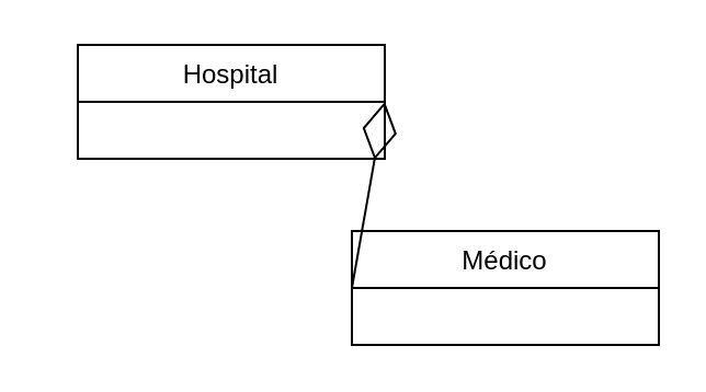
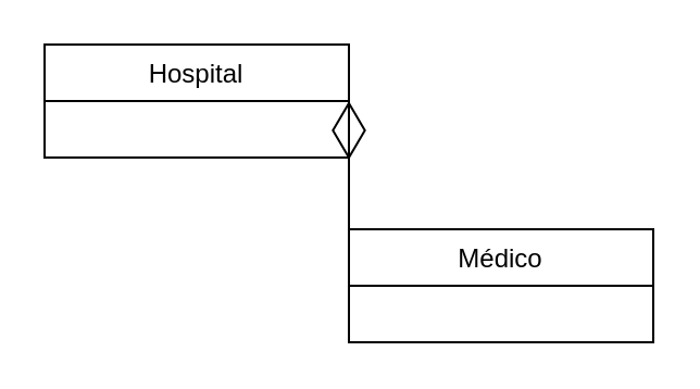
- <mxCell id="2" value="Hospital" style="swimlane;fontStyle=0;childLayout=stackLayout;horizontal=1;startSize=26;fillColor=none;horizontalStack=0;resizeParent=1;resizeParentMax=0;resizeLast=0;collapsible=1;marginBottom=0;" vertex="1" parent="1"><mxGeometry x="35" y="20" width="140" height="52" as="geometry" /></mxCell>
+ <mxCell id="2" value="Hospital" style="swimlane;fontStyle=0;childLayout=stackLayout;horizontal=1;startSize=26;fillColor=none;horizontalStack=0;resizeParent=1;resizeParentMax=0;resizeLast=0;collapsible=1;marginBottom=0;" vertex="1" parent="1"><mxGeometry x="20" y="20" width="140" height="52" as="geometry" /></mxCell>
